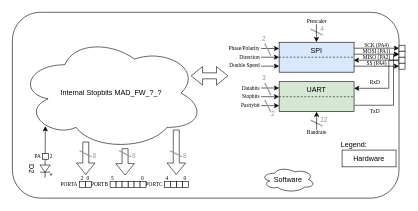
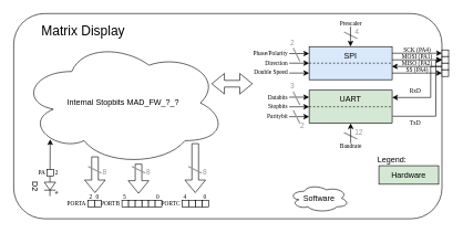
+ <mxCell id="63" value="&lt;span style=&quot;font-size: 20px;&quot;&gt;Matrix Display&lt;/span&gt;" style="text;html=1;strokeColor=none;fillColor=none;align=left;verticalAlign=middle;whiteSpace=wrap;rounded=0;" parent="1" vertex="1"><mxGeometry x="60" y="29.84" width="170" height="30" as="geometry" /></mxCell>
- <mxCell id="65" value="Hardware" style="rounded=0;whiteSpace=wrap;html=1;" parent="1" vertex="1"><mxGeometry x="570" y="249.84" width="90" height="28" as="geometry" /></mxCell>
+ <mxCell id="65" value="Hardware" style="rounded=0;whiteSpace=wrap;html=1;fillColor=#d5e8d4;" parent="1" vertex="1"><mxGeometry x="570" y="249.84" width="90" height="28" as="geometry" /></mxCell>
